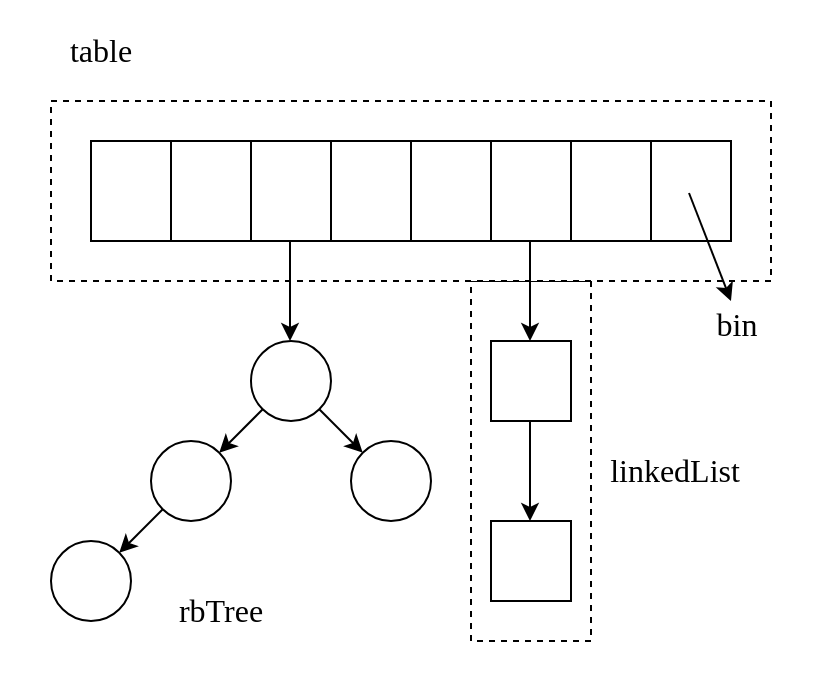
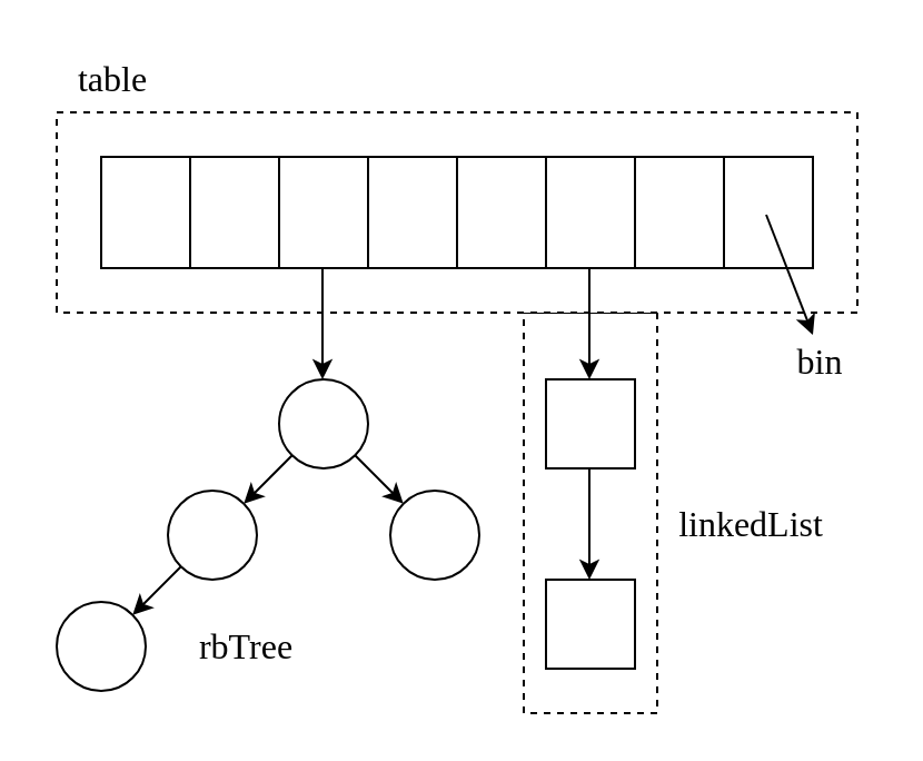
- <mxCell id="24" value="&lt;font style=&quot;font-size: 16px;&quot; face=&quot;Verdana&quot;&gt;table&lt;/font&gt;" style="text;html=1;align=center;verticalAlign=middle;resizable=0;points=[];autosize=1;strokeColor=none;fillColor=none;" parent="1" vertex="1"><mxGeometry x="20" y="10" width="60" height="30" as="geometry" /></mxCell>
+ <mxCell id="24" value="&lt;font style=&quot;font-size: 16px;&quot; face=&quot;Verdana&quot;&gt;table&lt;/font&gt;" style="text;html=1;align=center;verticalAlign=middle;resizable=0;points=[];autosize=1;strokeColor=none;fillColor=none;" parent="1" vertex="1"><mxGeometry x="20" y="20" width="60" height="30" as="geometry" /></mxCell>
- <mxCell id="25" value="&lt;font style=&quot;font-size: 16px;&quot; face=&quot;Verdana&quot;&gt;rbTree&lt;/font&gt;" style="text;html=1;align=center;verticalAlign=middle;resizable=0;points=[];autosize=1;strokeColor=none;fillColor=none;" parent="1" vertex="1"><mxGeometry x="75" y="290" width="70" height="30" as="geometry" /></mxCell>
+ <mxCell id="25" value="&lt;font style=&quot;font-size: 16px;&quot; face=&quot;Verdana&quot;&gt;rbTree&lt;/font&gt;" style="text;html=1;align=center;verticalAlign=middle;resizable=0;points=[];autosize=1;strokeColor=none;fillColor=none;" parent="1" vertex="1"><mxGeometry x="75" y="275" width="70" height="30" as="geometry" /></mxCell>
